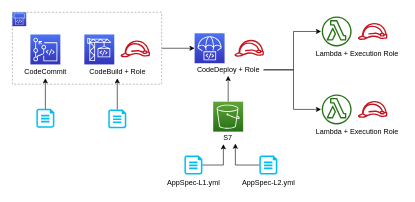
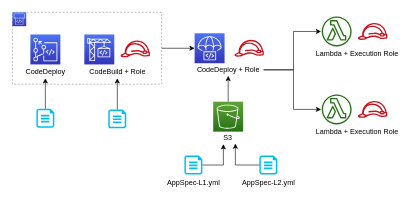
- <mxCell id="8" value="CodeCommit" style="text;html=1;align=center;verticalAlign=middle;resizable=0;points=[];autosize=1;" vertex="1" parent="6"><mxGeometry y="53" width="90" height="20" as="geometry" /></mxCell>
+ <mxCell id="8" value="CodeDeploy" style="text;html=1;align=center;verticalAlign=middle;resizable=0;points=[];autosize=1;" vertex="1" parent="6"><mxGeometry y="53" width="90" height="20" as="geometry" /></mxCell>
- <mxCell id="41" value="S7" style="text;html=1;resizable=0;autosize=1;align=center;verticalAlign=middle;points=[];fillColor=none;strokeColor=none;rounded=0;" vertex="1" parent="39"><mxGeometry x="9" y="50.88" width="30" height="20" as="geometry" /></mxCell>
+ <mxCell id="41" value="S3" style="text;html=1;resizable=0;autosize=1;align=center;verticalAlign=middle;points=[];fillColor=none;strokeColor=none;rounded=0;" vertex="1" parent="39"><mxGeometry x="9" y="50.88" width="30" height="20" as="geometry" /></mxCell>
